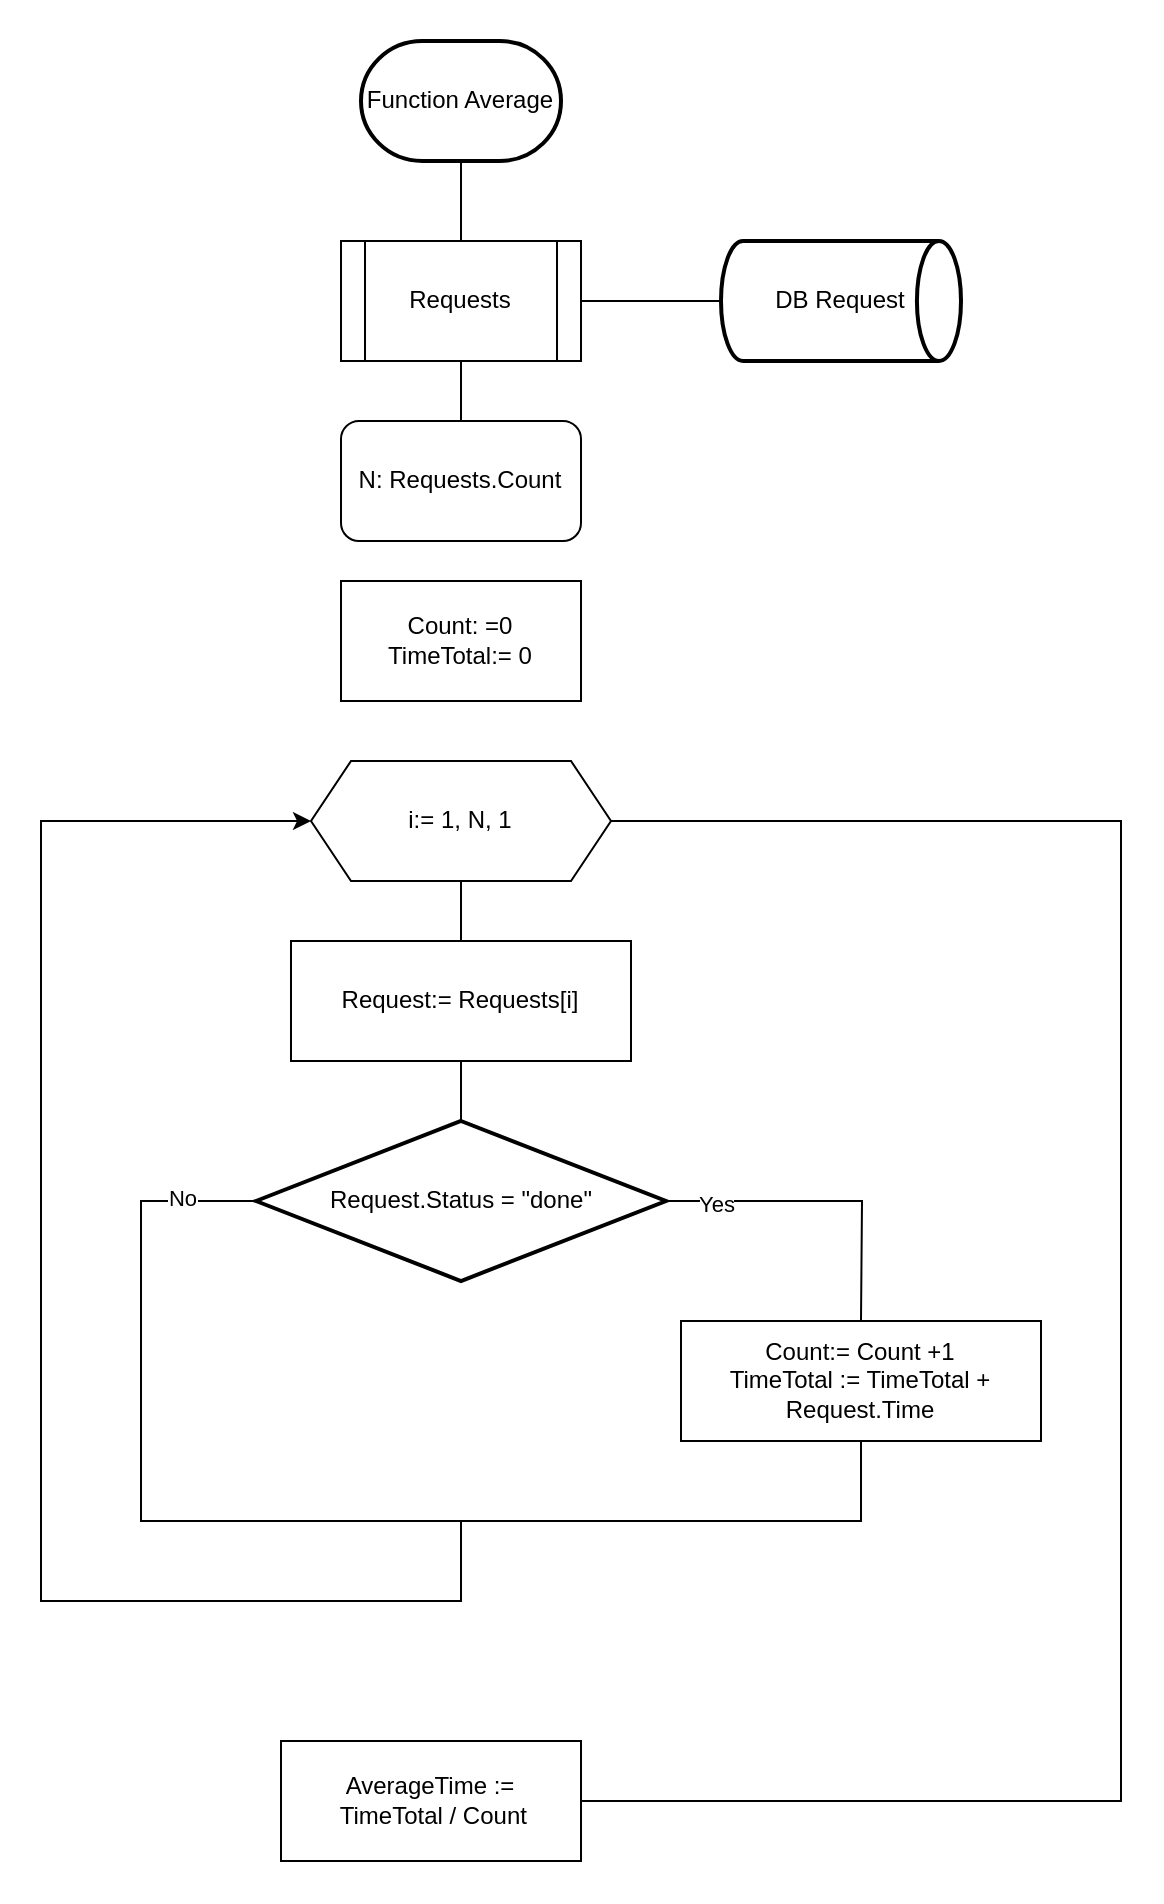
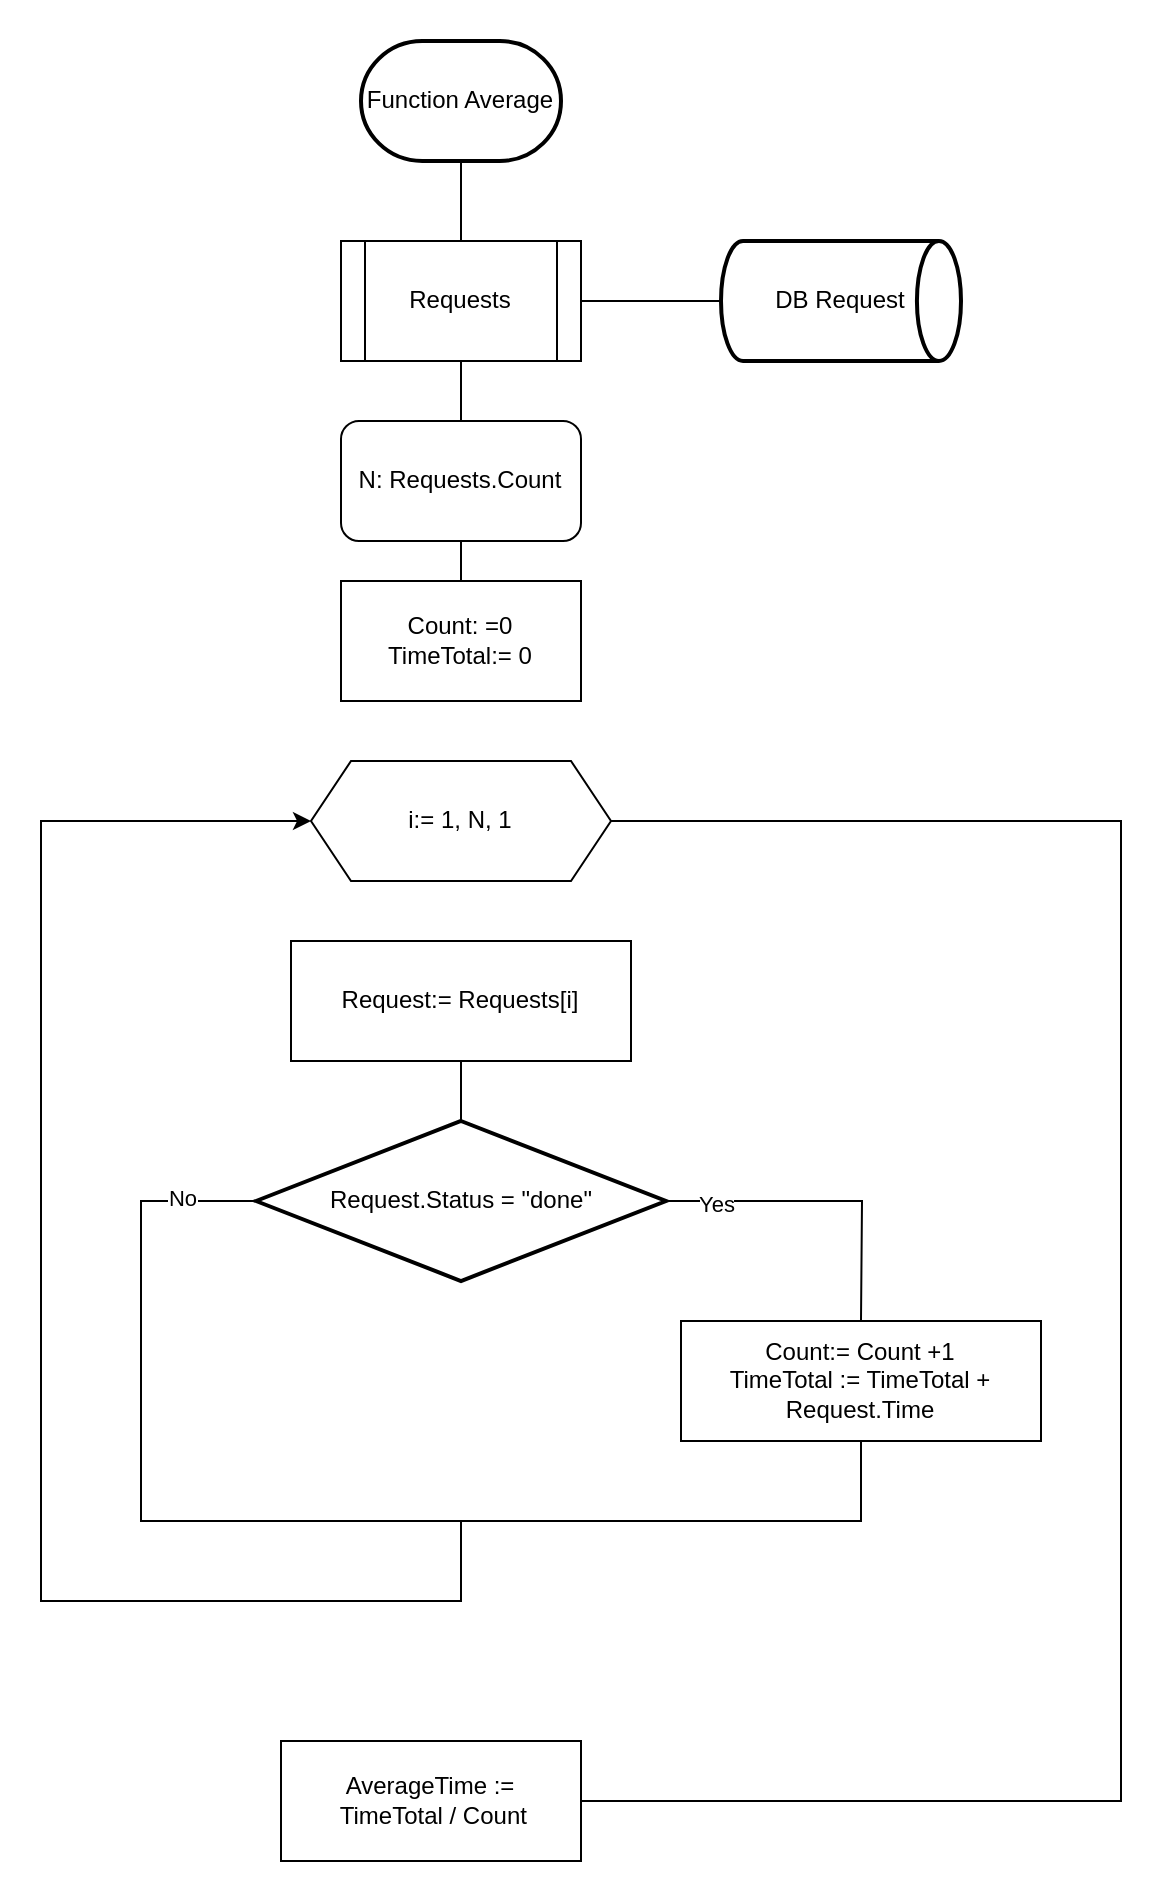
+ <mxCell id="4" style="edgeStyle=orthogonalEdgeStyle;rounded=0;orthogonalLoop=1;jettySize=auto;html=1;exitX=0.5;exitY=1;exitDx=0;exitDy=0;endArrow=none;endFill=0;" parent="1" source="5" target="6" edge="1"><mxGeometry relative="1" as="geometry" /></mxCell>
- <mxCell id="7" style="edgeStyle=orthogonalEdgeStyle;rounded=0;orthogonalLoop=1;jettySize=auto;html=1;entryX=0.5;entryY=0;entryDx=0;entryDy=0;endArrow=none;endFill=0;" parent="1" source="8" target="9" edge="1"><mxGeometry relative="1" as="geometry" /></mxCell>
